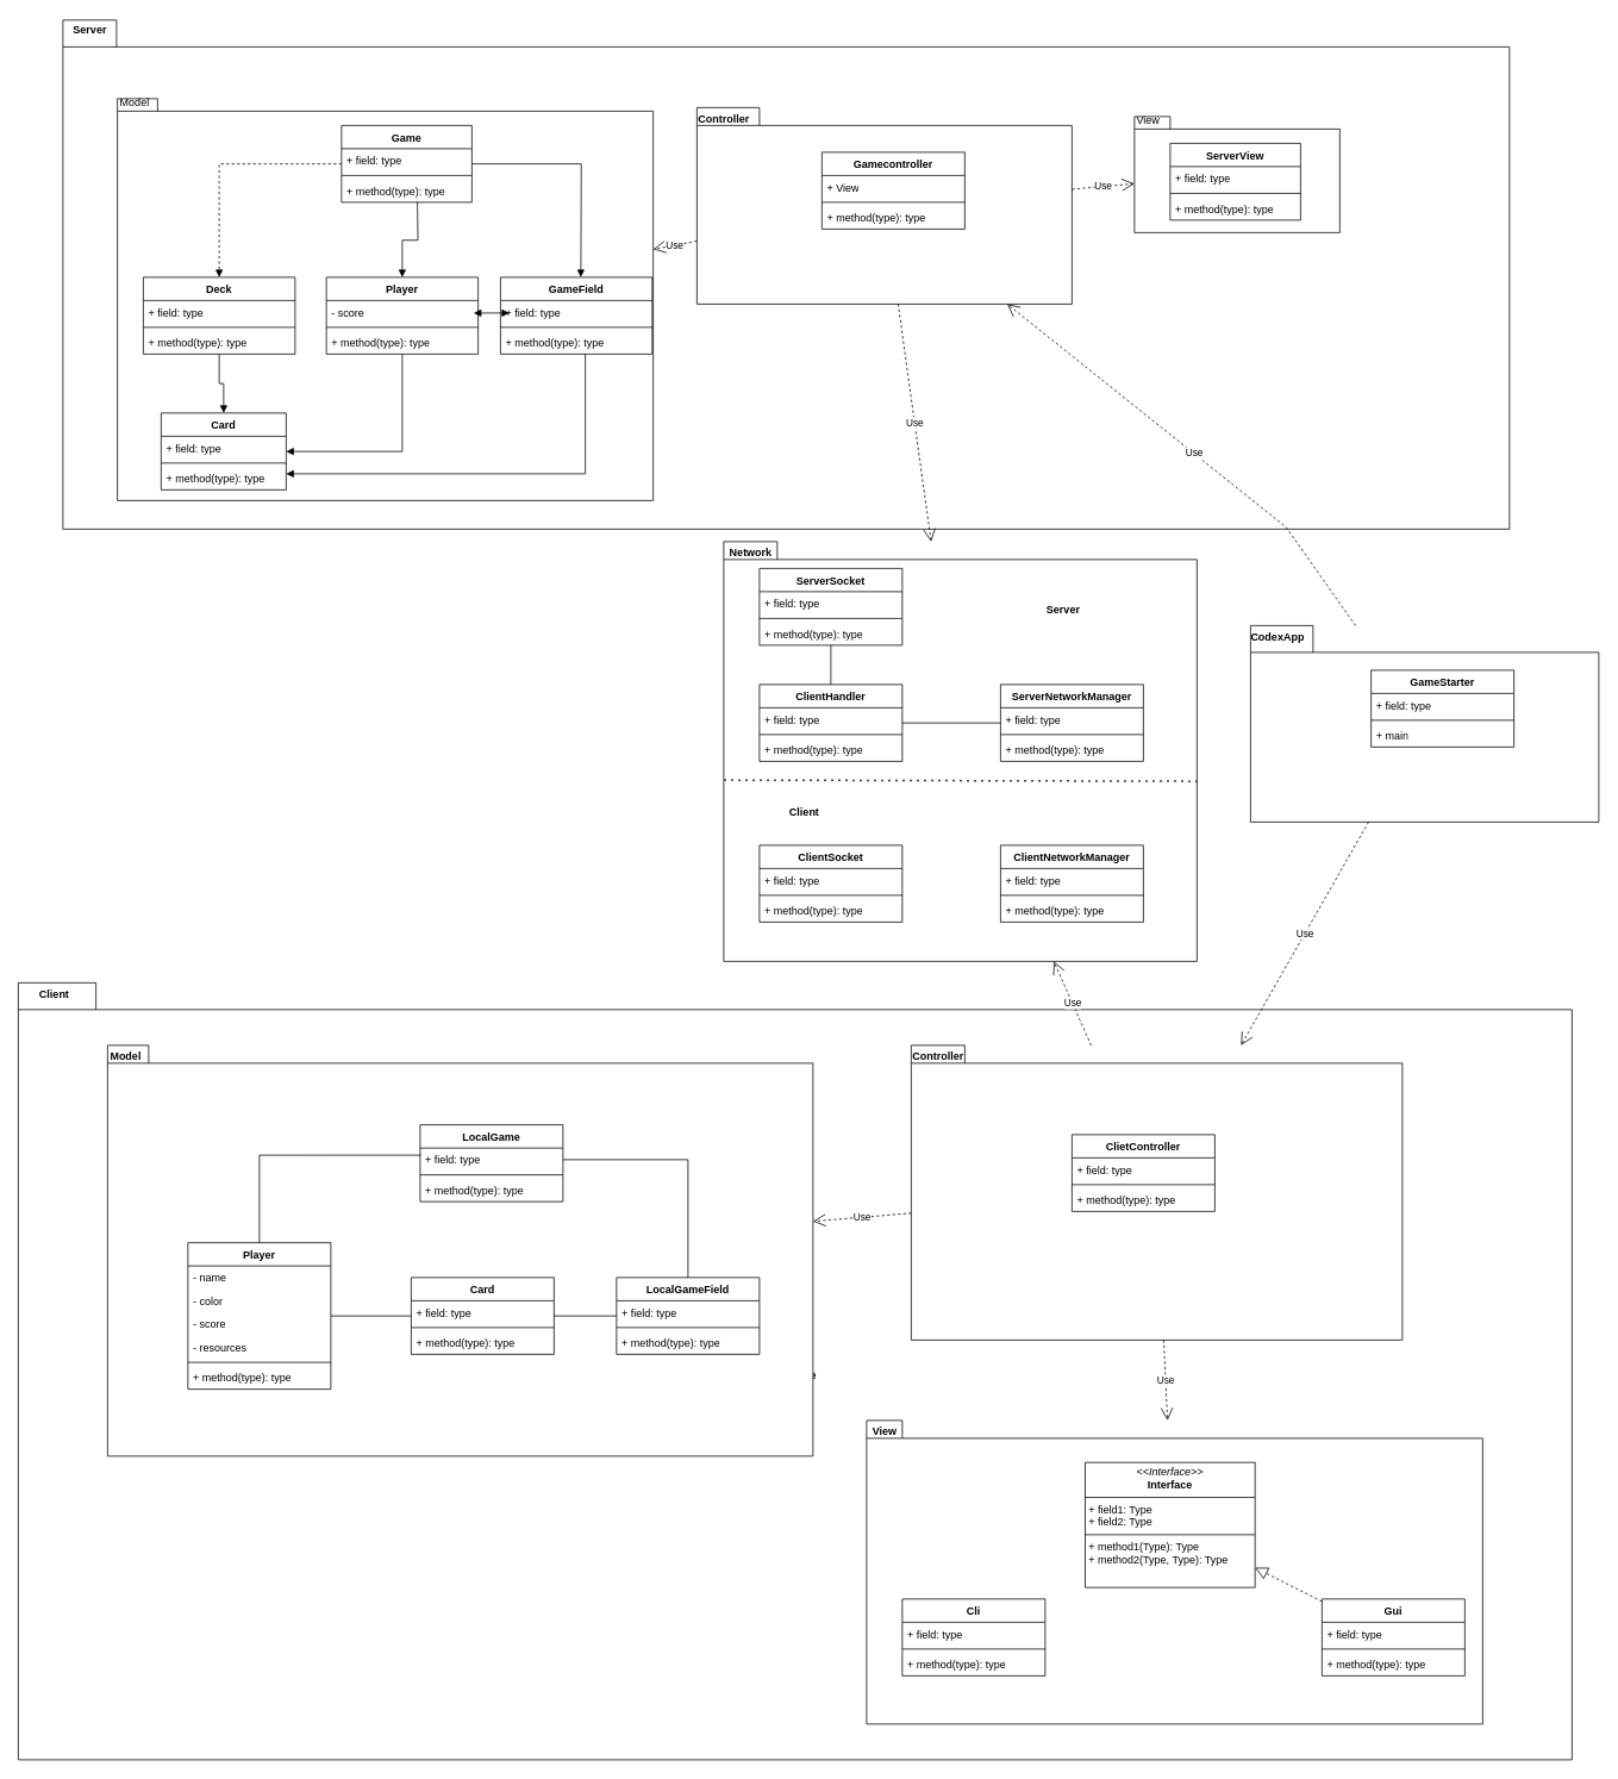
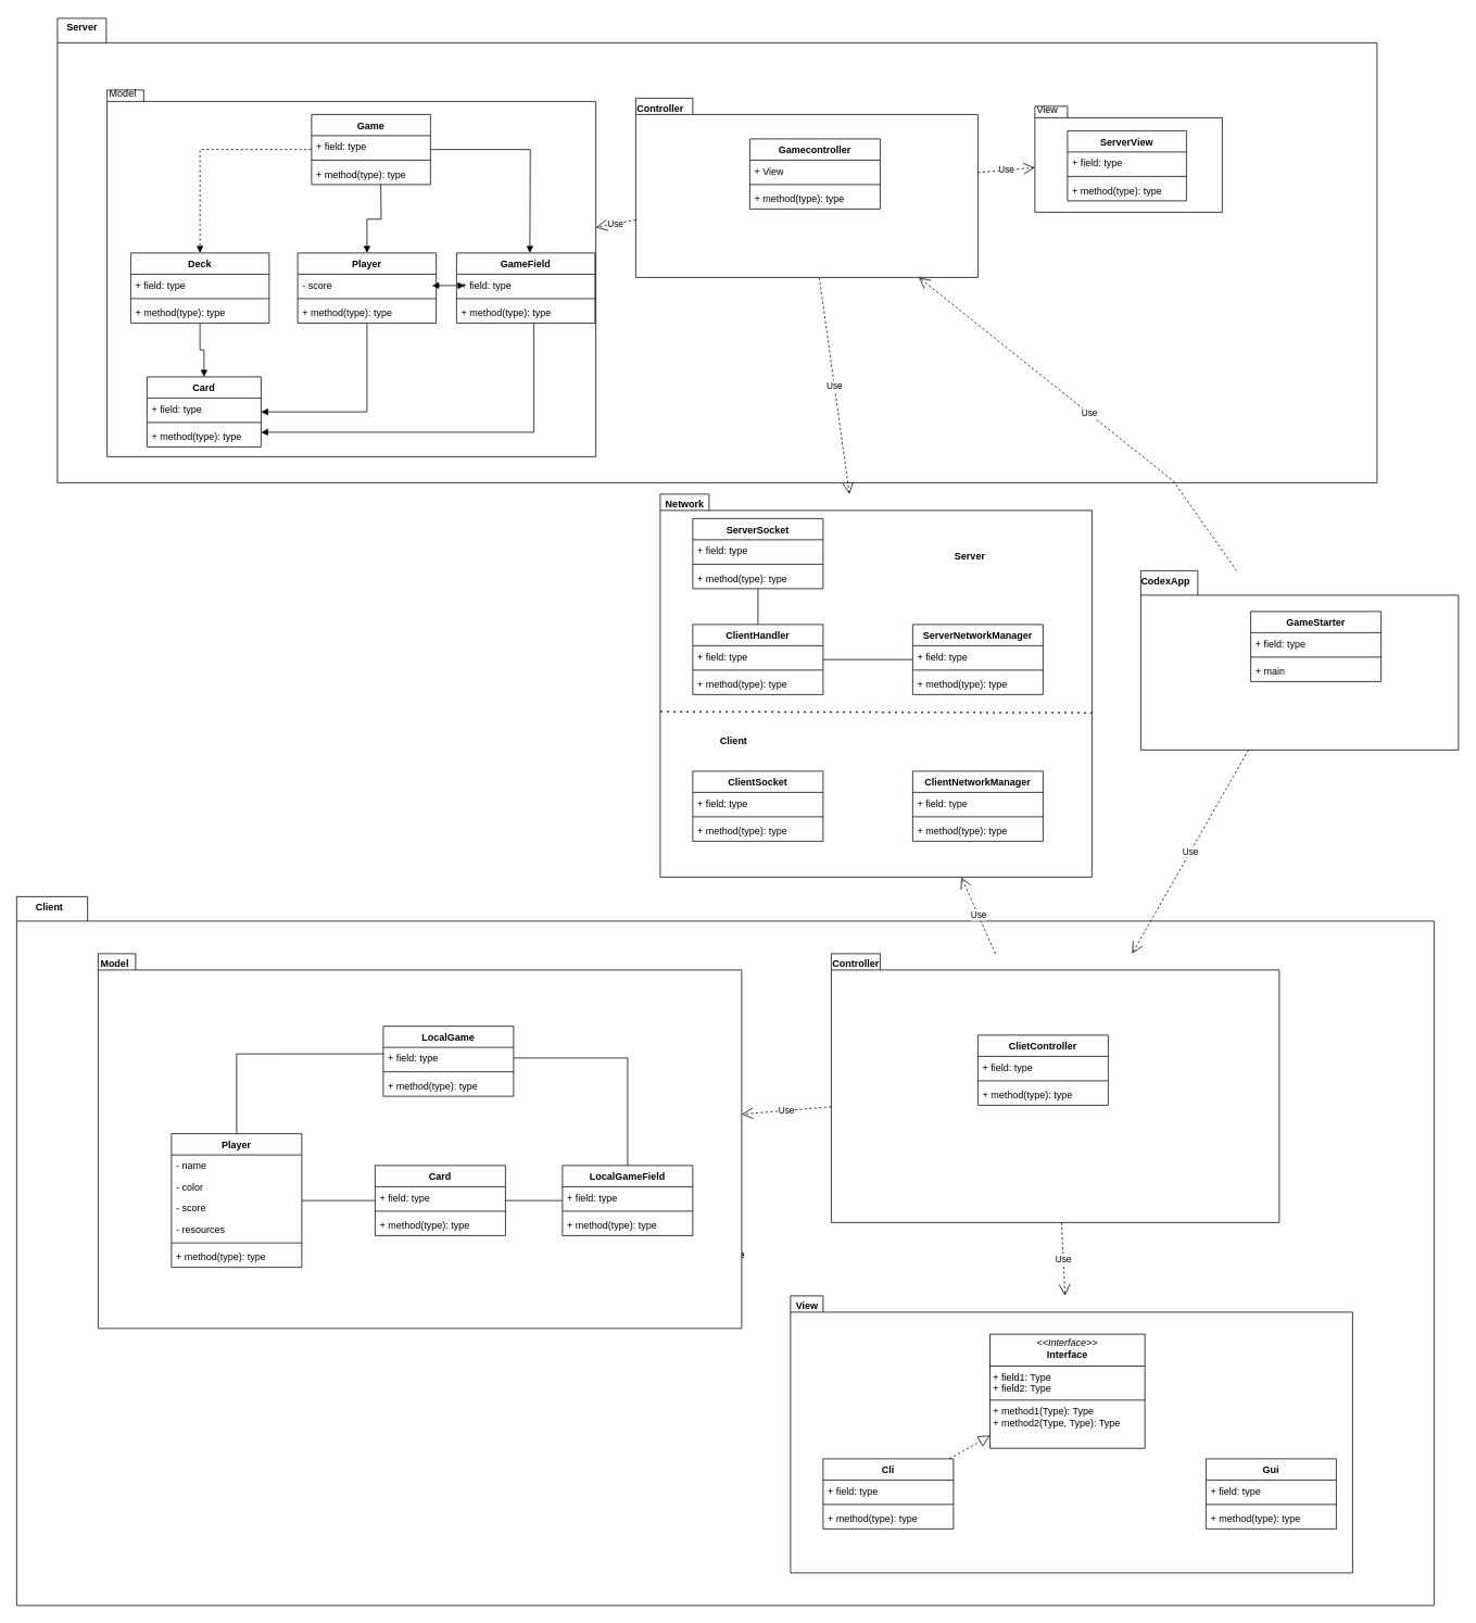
- <mxCell id="128" value="" style="endArrow=block;dashed=1;endFill=0;endSize=12;html=1;rounded=0;" parent="1" source="121" target="126" edge="1"><mxGeometry width="160" relative="1" as="geometry"><mxPoint x="1320" y="1860" as="sourcePoint" /><mxPoint x="1480" y="1860" as="targetPoint" /></mxGeometry></mxCell>
+ <mxCell id="127" value="" style="endArrow=block;dashed=1;endFill=0;endSize=12;html=1;rounded=0;" parent="1" source="117" target="126" edge="1"><mxGeometry width="160" relative="1" as="geometry"><mxPoint x="1250" y="1840" as="sourcePoint" /><mxPoint x="1410" y="1840" as="targetPoint" /></mxGeometry></mxCell>
